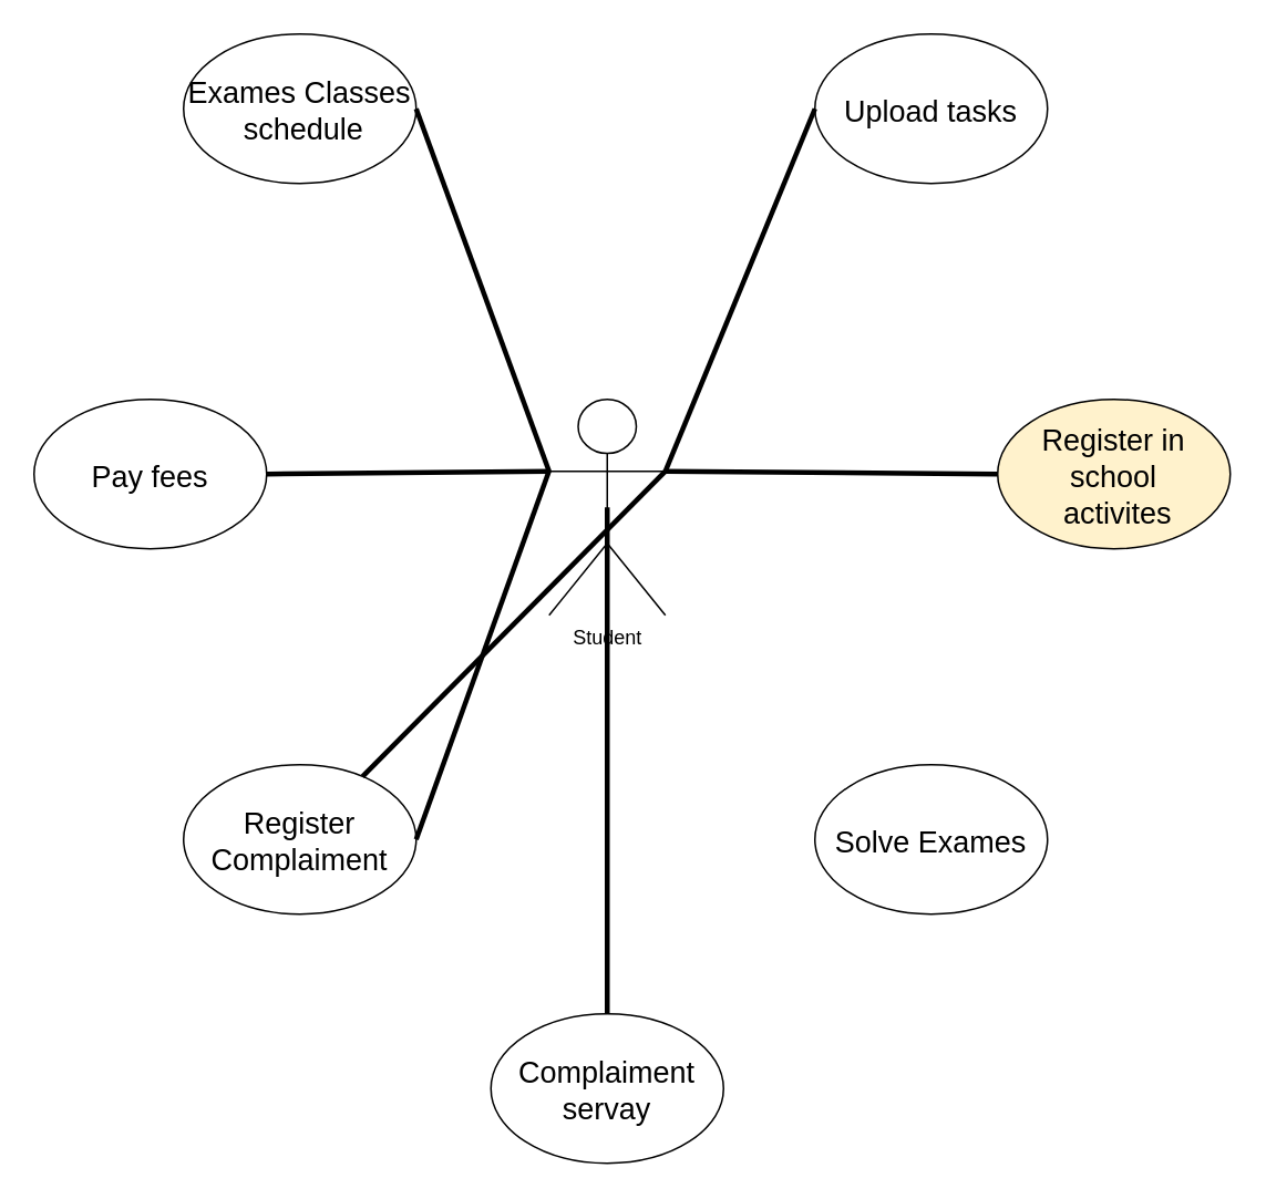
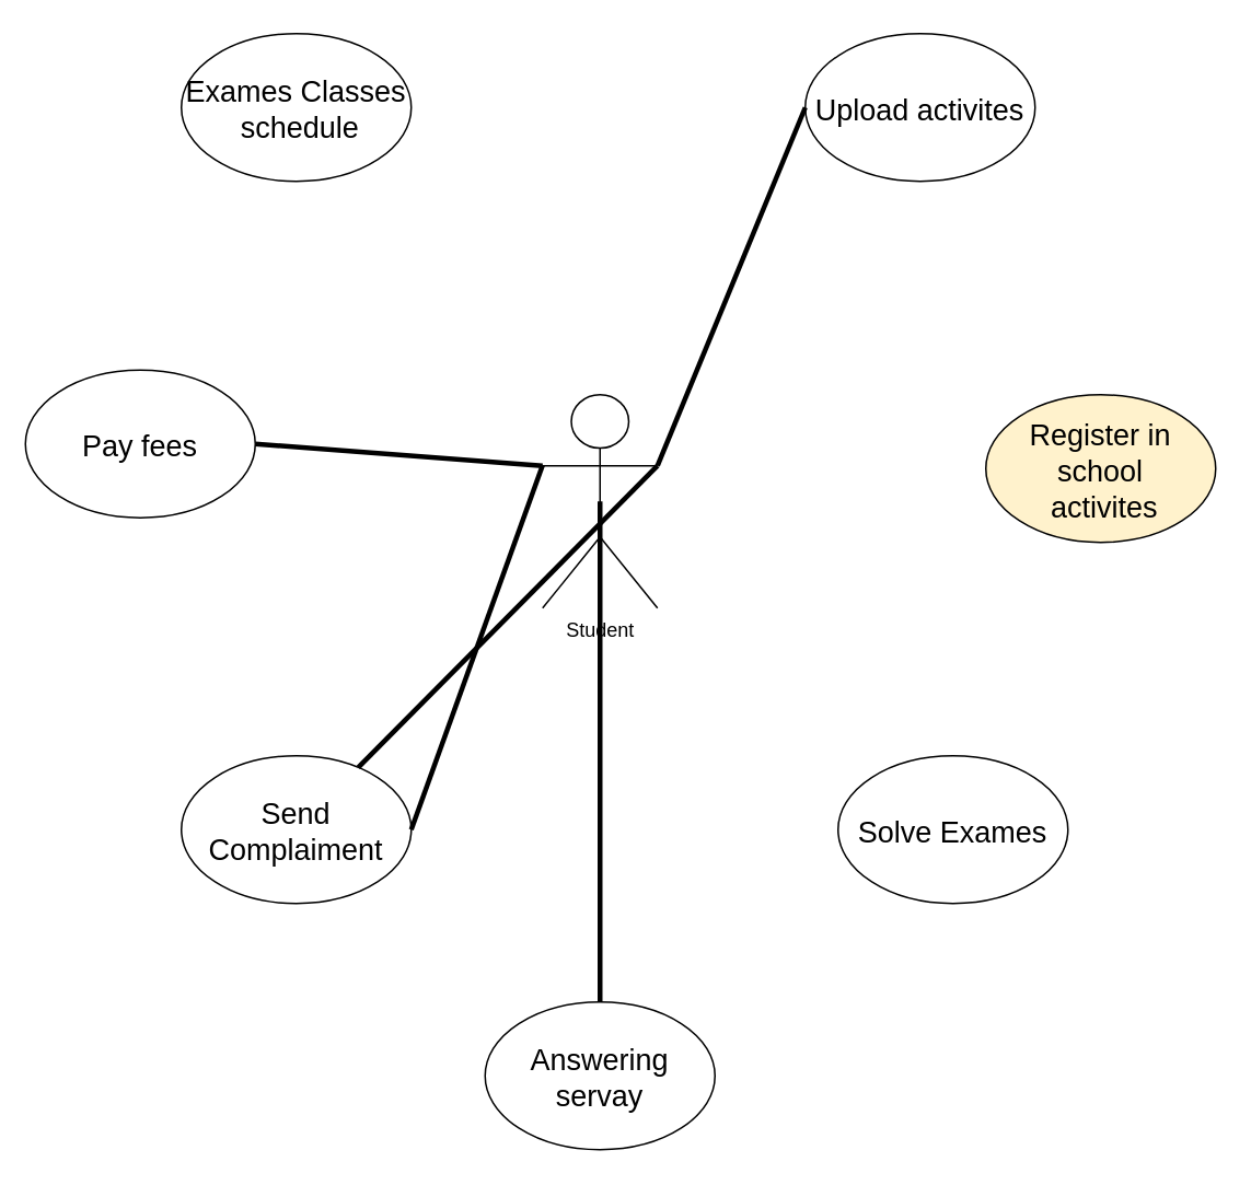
- <mxCell id="4" value="Upload tasks" style="ellipse;fontSize=18;" parent="1" vertex="1"><mxGeometry x="490" y="20" width="140" height="90" as="geometry" /></mxCell>
+ <mxCell id="4" value="Upload activites" style="ellipse;fontSize=18;" parent="1" vertex="1"><mxGeometry x="490" y="20" width="140" height="90" as="geometry" /></mxCell>
- <mxCell id="10" value="" style="endArrow=none;startArrow=none;endFill=0;startFill=0;endSize=8;html=1;verticalAlign=bottom;labelBackgroundColor=none;strokeWidth=3;fontSize=18;exitX=0;exitY=0.333;exitDx=0;exitDy=0;exitPerimeter=0;entryX=1;entryY=0.5;entryDx=0;entryDy=0;" parent="1" source="2" target="3" edge="1"><mxGeometry width="160" relative="1" as="geometry"><mxPoint x="340" y="310" as="sourcePoint" /><mxPoint x="500" y="310" as="targetPoint" /></mxGeometry></mxCell>
- <mxCell id="13" value="" style="endArrow=none;startArrow=none;endFill=0;startFill=0;endSize=8;html=1;verticalAlign=bottom;labelBackgroundColor=none;strokeWidth=3;fontSize=18;exitX=1;exitY=0.333;exitDx=0;exitDy=0;exitPerimeter=0;entryX=0;entryY=0.5;entryDx=0;entryDy=0;" parent="1" source="2" target="6" edge="1"><mxGeometry width="160" relative="1" as="geometry"><mxPoint x="160" y="313.333" as="sourcePoint" /><mxPoint x="520" y="-25" as="targetPoint" /></mxGeometry></mxCell>
- <mxCell id="5" value="Pay fees" style="ellipse;fontSize=18;" parent="1" vertex="1"><mxGeometry x="20" y="240" width="140" height="90" as="geometry" /></mxCell>
+ <mxCell id="5" value="Pay fees" style="ellipse;fontSize=18;" parent="1" vertex="1"><mxGeometry x="15" y="225" width="140" height="90" as="geometry" /></mxCell>
- <mxCell id="8" value="Register &#10;Complaiment" style="ellipse;fontSize=18;" parent="1" vertex="1"><mxGeometry x="110" y="460" width="140" height="90" as="geometry" /></mxCell>
+ <mxCell id="8" value="Send &#10;Complaiment" style="ellipse;fontSize=18;" parent="1" vertex="1"><mxGeometry x="110" y="460" width="140" height="90" as="geometry" /></mxCell>
- <mxCell id="7" value="Solve Exames" style="ellipse;fontSize=18;" parent="1" vertex="1"><mxGeometry x="490" y="460" width="140" height="90" as="geometry" /></mxCell>
+ <mxCell id="7" value="Solve Exames" style="ellipse;fontSize=18;" parent="1" vertex="1"><mxGeometry x="510" y="460" width="140" height="90" as="geometry" /></mxCell>
- <mxCell id="9" value="Complaiment&#10;servay" style="ellipse;fontSize=18;" parent="1" vertex="1"><mxGeometry x="295" y="610" width="140" height="90" as="geometry" /></mxCell>
+ <mxCell id="9" value="Answering&#10;servay" style="ellipse;fontSize=18;" parent="1" vertex="1"><mxGeometry x="295" y="610" width="140" height="90" as="geometry" /></mxCell>
